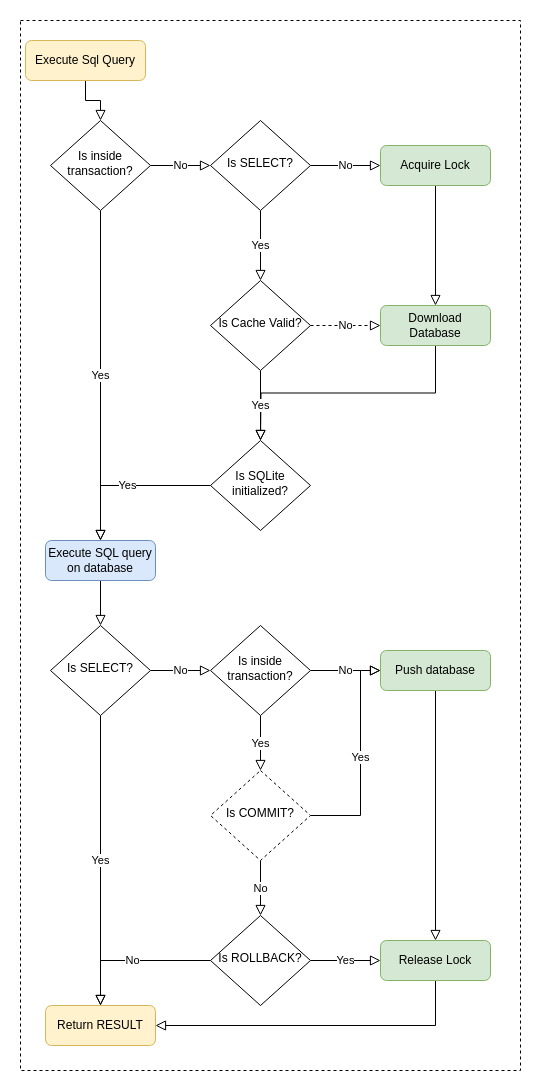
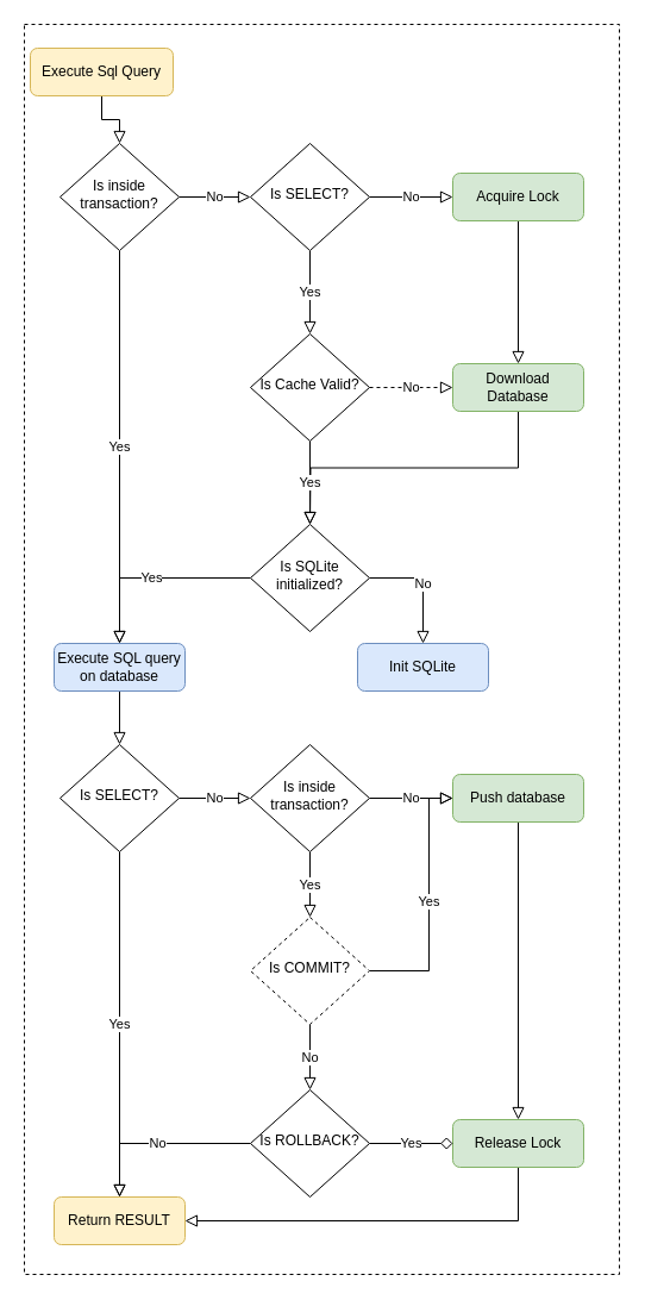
+ <mxCell id="19" value="No" style="edgeStyle=orthogonalEdgeStyle;rounded=0;orthogonalLoop=1;jettySize=auto;html=1;exitX=1;exitY=0.5;exitDx=0;exitDy=0;entryX=0.5;entryY=0;entryDx=0;entryDy=0;endArrow=block;endFill=0;endSize=8;" edge="1" parent="1" source="21" target="18"><mxGeometry relative="1" as="geometry" /></mxCell>
+ <mxCell id="18" value="Init SQLite" style="rounded=1;whiteSpace=wrap;html=1;fontSize=12;glass=0;strokeWidth=1;shadow=0;fillColor=#dae8fc;strokeColor=#6c8ebf;" vertex="1" parent="1"><mxGeometry x="300" y="540" width="110" height="40" as="geometry" /></mxCell>
- <mxCell id="38" value="Yes" style="edgeStyle=orthogonalEdgeStyle;rounded=0;orthogonalLoop=1;jettySize=auto;html=1;exitX=1;exitY=0.5;exitDx=0;exitDy=0;entryX=0;entryY=0.5;entryDx=0;entryDy=0;endArrow=block;endFill=0;endSize=8;" edge="1" parent="1" source="40" target="37"><mxGeometry relative="1" as="geometry" /></mxCell>
+ <mxCell id="38" value="Yes" style="edgeStyle=orthogonalEdgeStyle;rounded=0;orthogonalLoop=1;jettySize=auto;html=1;exitX=1;exitY=0.5;exitDx=0;exitDy=0;entryX=0;entryY=0.5;entryDx=0;entryDy=0;endArrow=diamond;endFill=0;endSize=8;" edge="1" parent="1" source="40" target="37"><mxGeometry relative="1" as="geometry" /></mxCell>
